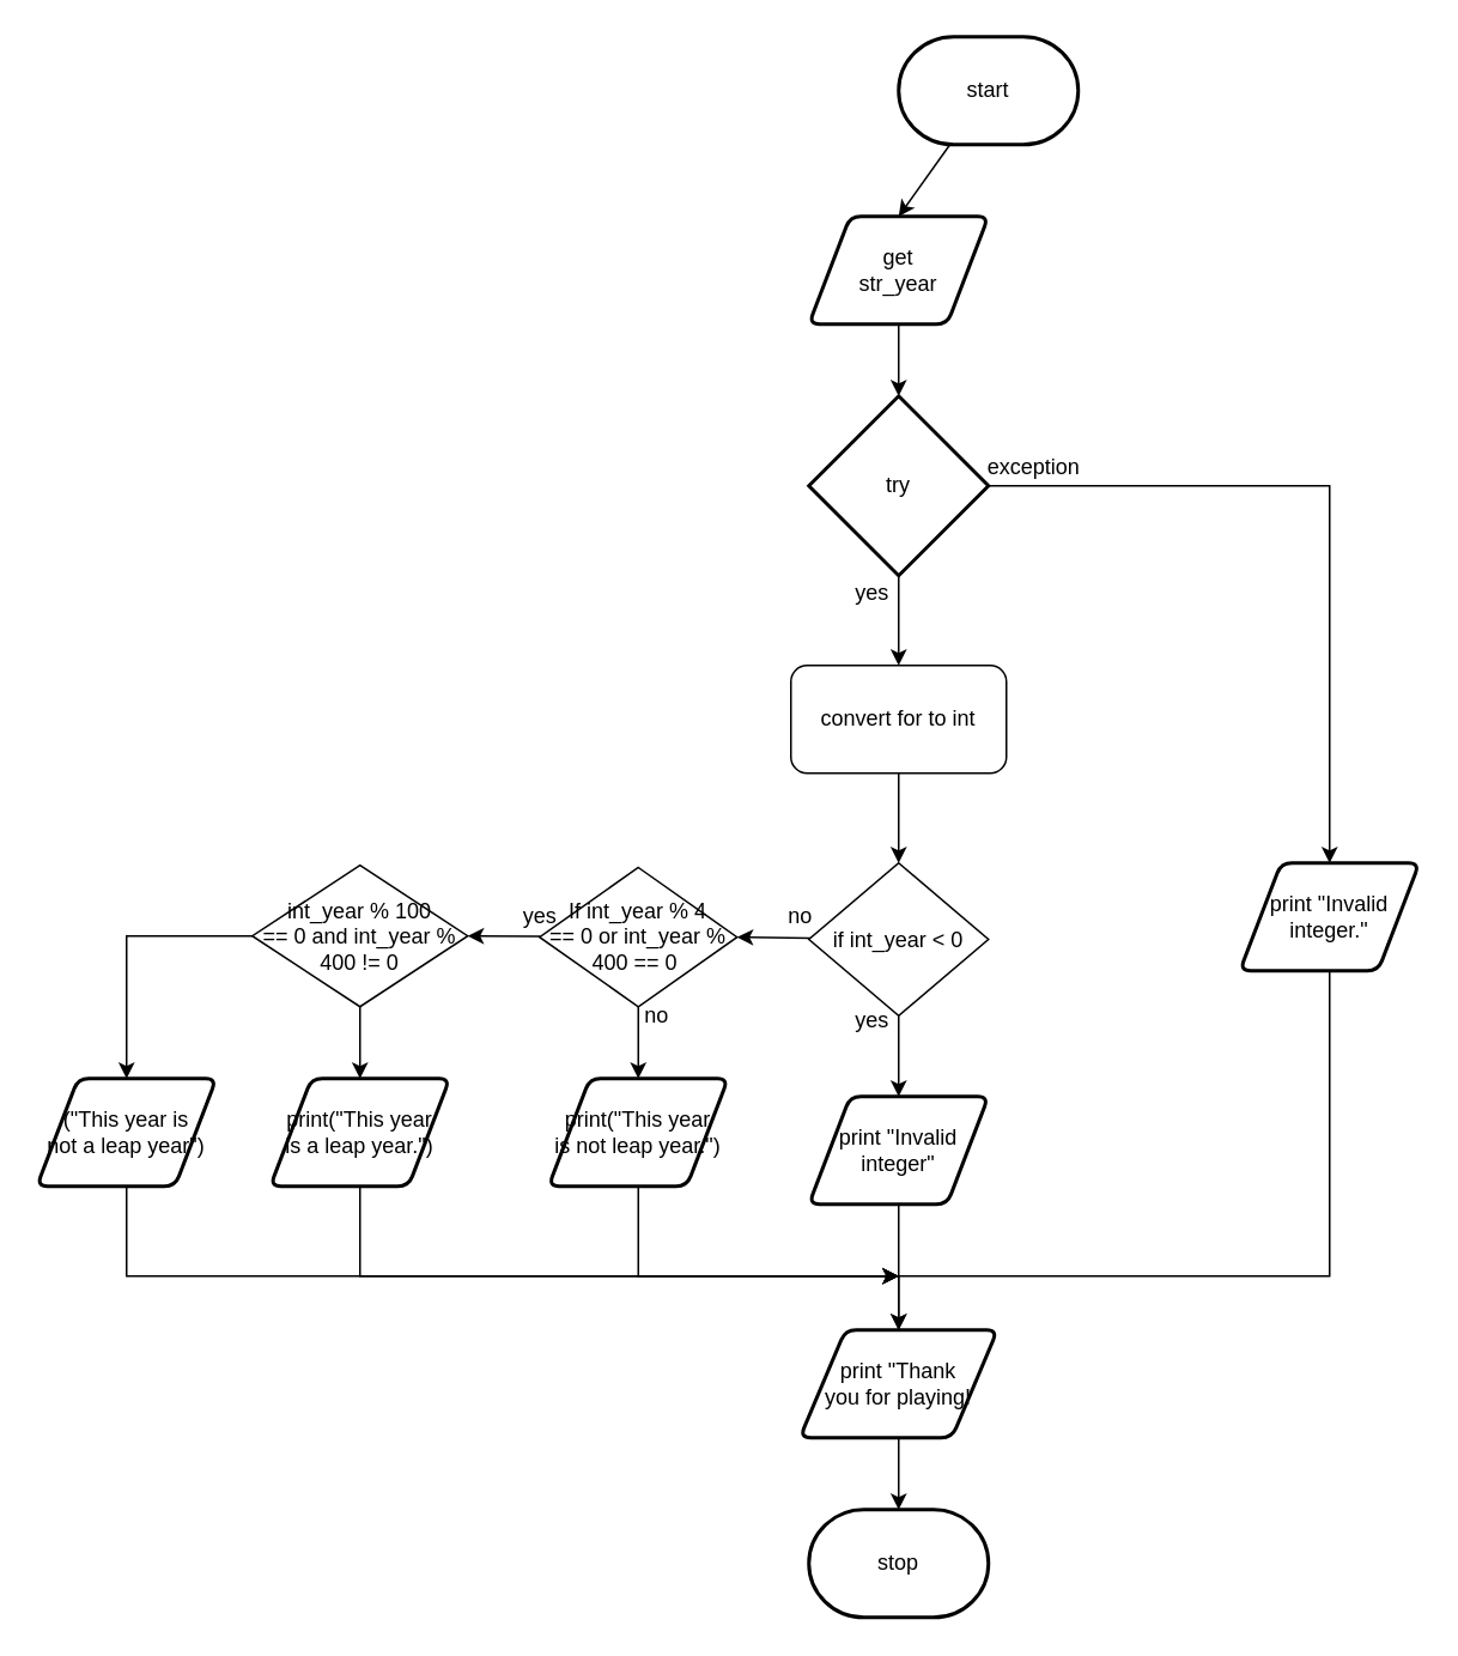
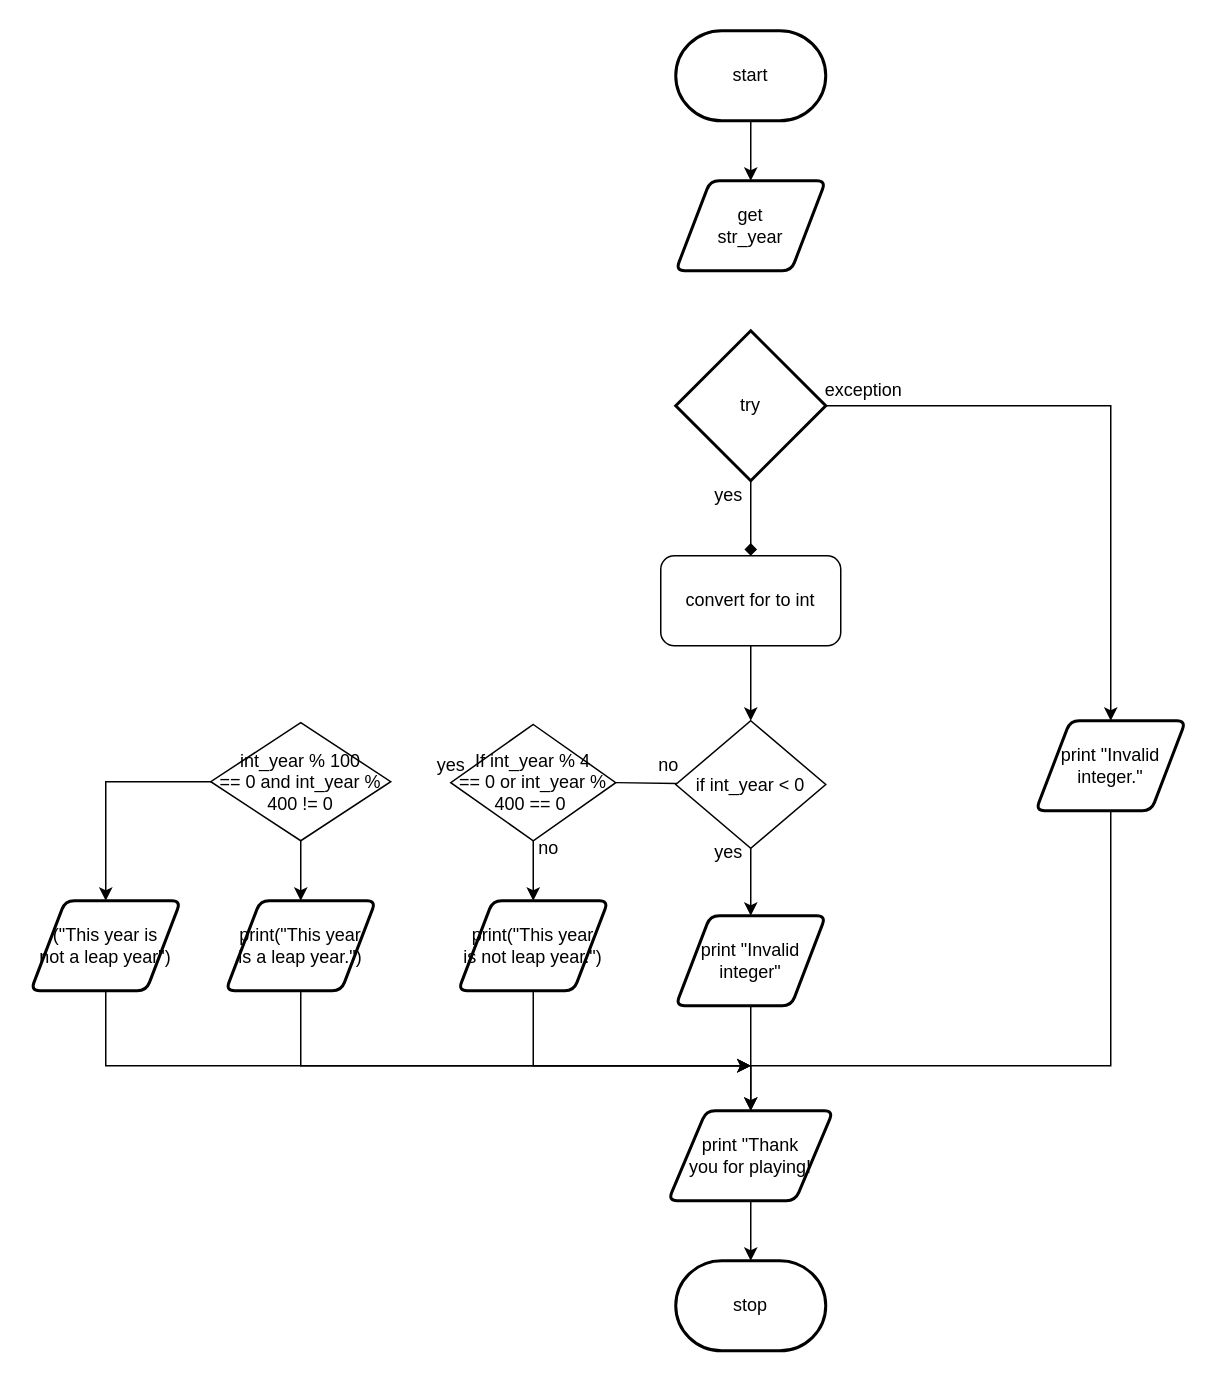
- <mxCell id="3" value="start" style="strokeWidth=2;html=1;shape=mxgraph.flowchart.terminator;whiteSpace=wrap;" parent="1" vertex="1"><mxGeometry x="500" y="20" width="100" height="60" as="geometry" /></mxCell>
+ <mxCell id="3" value="start" style="strokeWidth=2;html=1;shape=mxgraph.flowchart.terminator;whiteSpace=wrap;" parent="1" vertex="1"><mxGeometry x="450" y="20" width="100" height="60" as="geometry" /></mxCell>
- <mxCell id="5" style="edgeStyle=none;html=1;entryX=0.5;entryY=0;entryDx=0;entryDy=0;entryPerimeter=0;" parent="1" source="6" target="9" edge="1"><mxGeometry relative="1" as="geometry" /></mxCell>
- <mxCell id="7" style="edgeStyle=none;html=1;entryX=0.5;entryY=0;entryDx=0;entryDy=0;" parent="1" source="9" target="11" edge="1"><mxGeometry relative="1" as="geometry" /></mxCell>
+ <mxCell id="7" style="edgeStyle=none;html=1;entryX=0.5;entryY=0;entryDx=0;entryDy=0;endArrow=diamond;" parent="1" source="9" target="11" edge="1"><mxGeometry relative="1" as="geometry" /></mxCell>
- <mxCell id="25" style="edgeStyle=none;html=1;entryX=1;entryY=0.5;entryDx=0;entryDy=0;" edge="1" parent="1" source="27" target="31"><mxGeometry relative="1" as="geometry" /></mxCell>
- <mxCell id="13" style="edgeStyle=none;html=1;entryX=1;entryY=0.5;entryDx=0;entryDy=0;" edge="1" parent="1" source="14" target="27"><mxGeometry relative="1" as="geometry" /></mxCell>
+ <mxCell id="13" style="edgeStyle=none;html=1;entryX=1;entryY=0.5;entryDx=0;entryDy=0;endArrow=none;" edge="1" parent="1" source="14" target="27"><mxGeometry relative="1" as="geometry" /></mxCell>
